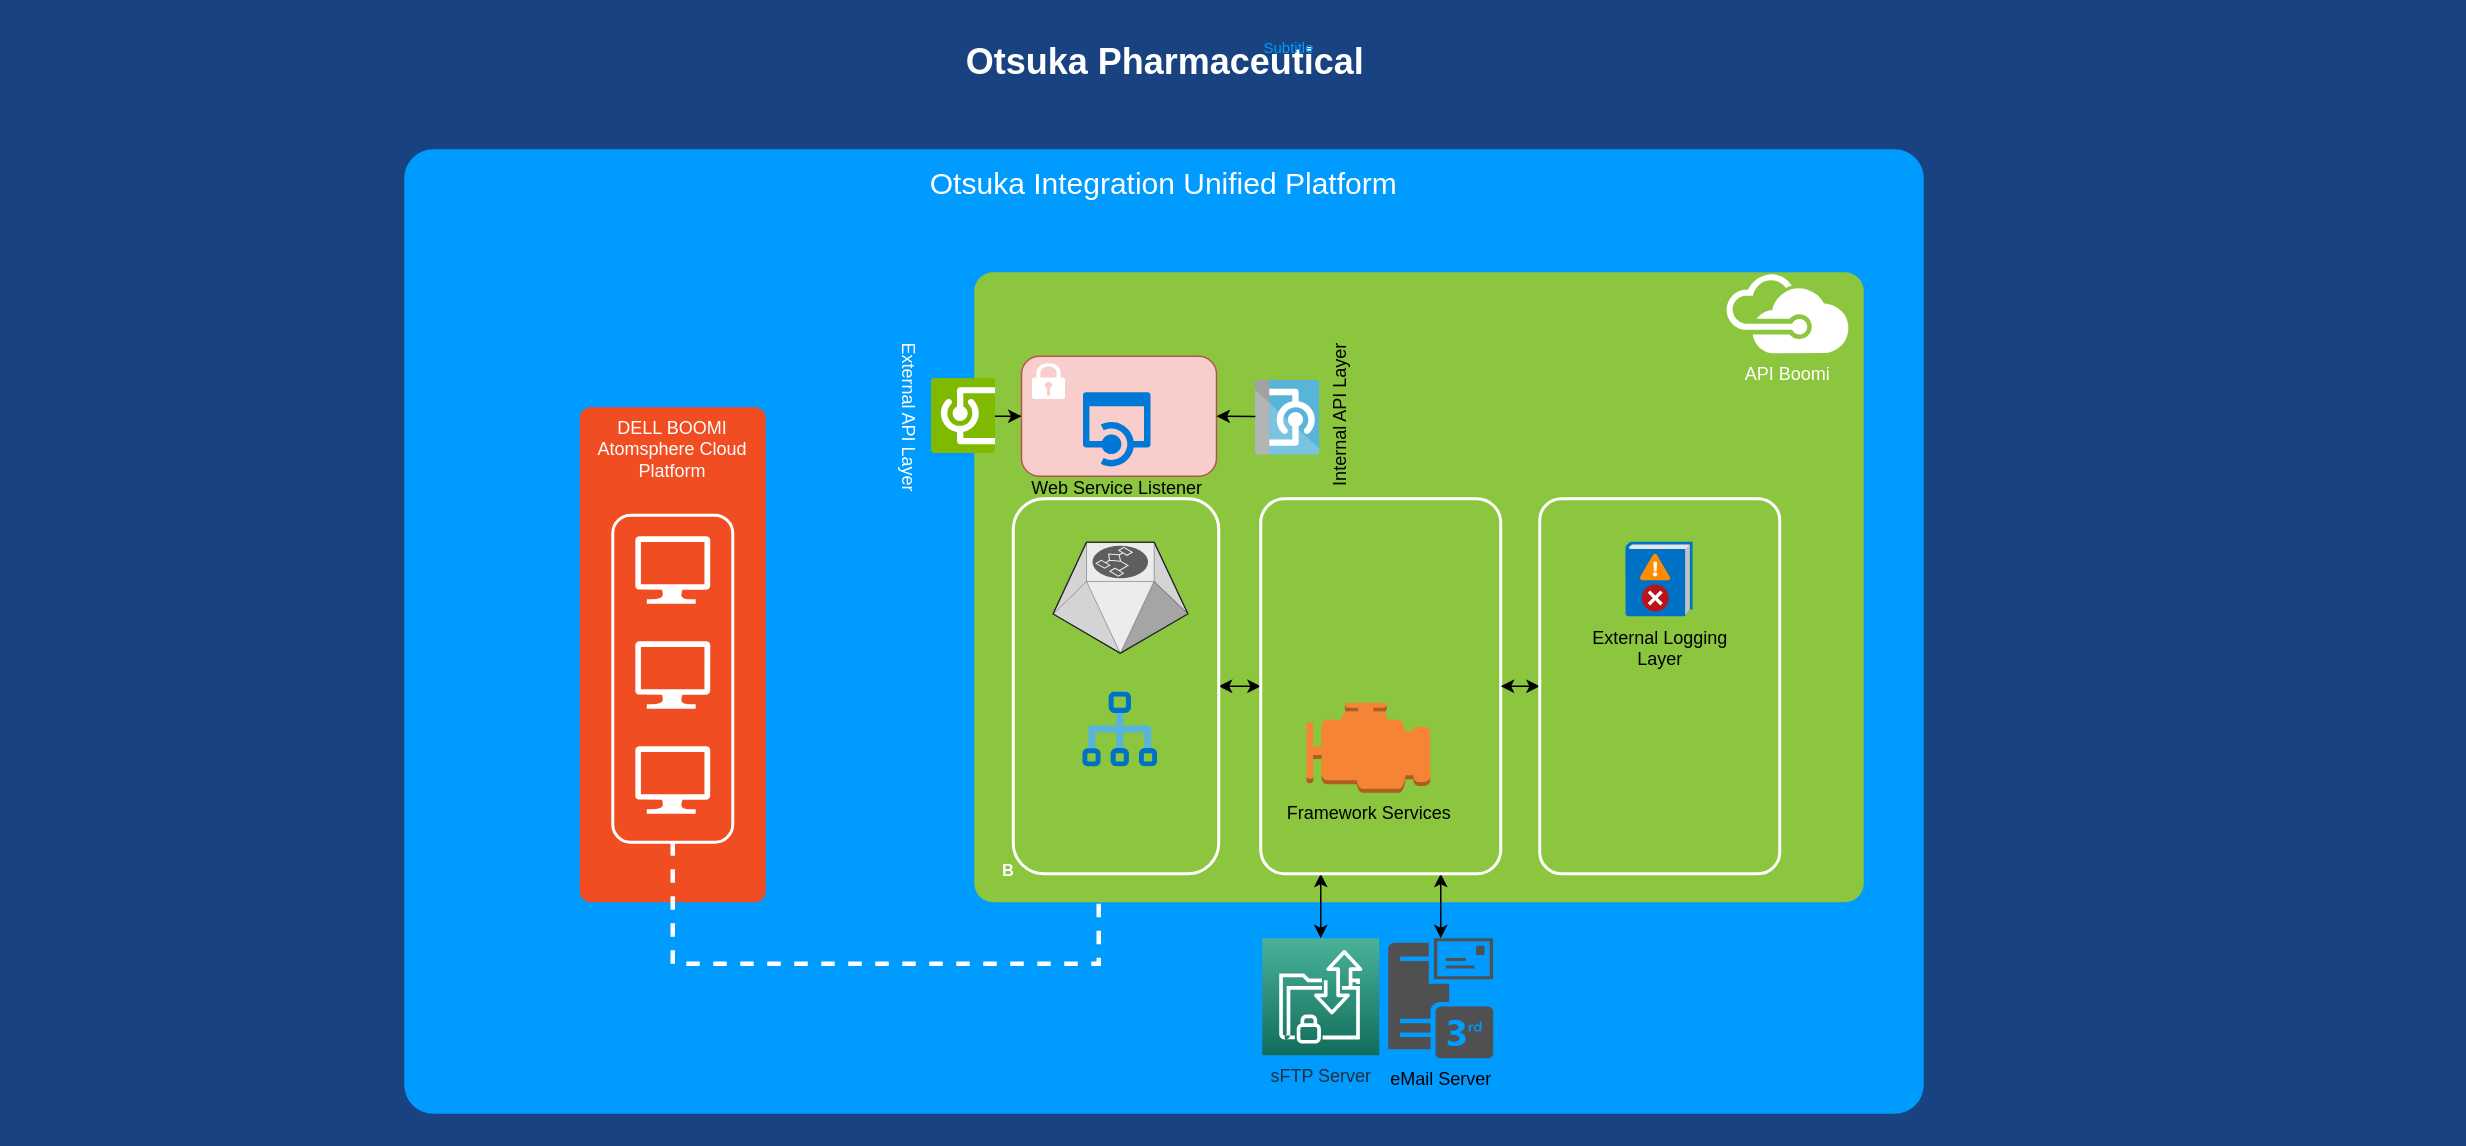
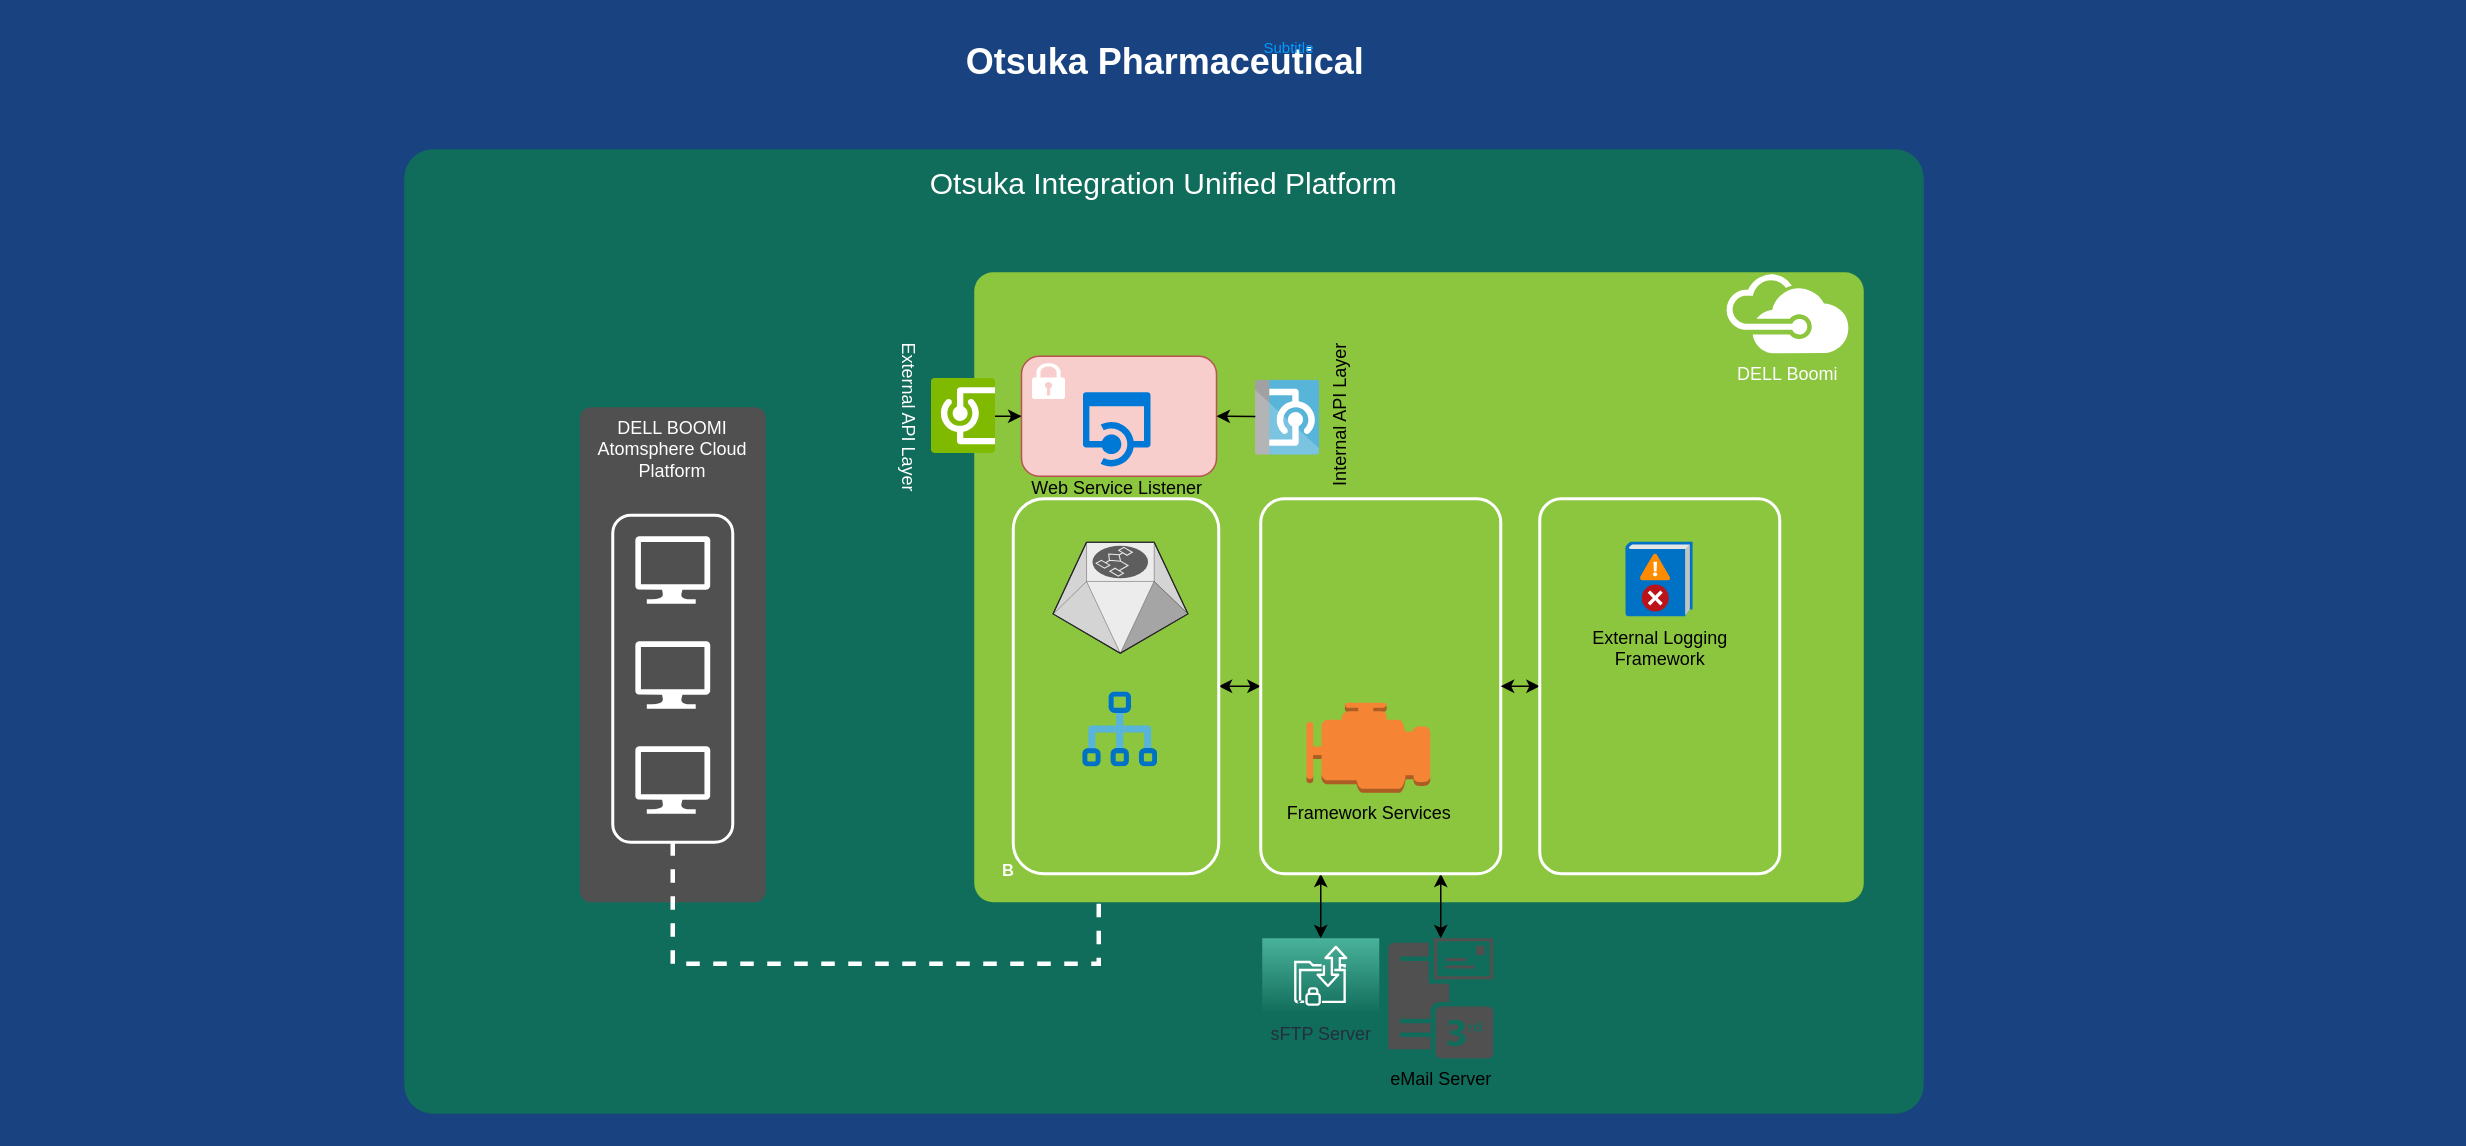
- <mxCell id="2" value="Otsuka Integration Unified Platform" style="whiteSpace=wrap;html=1;rounded=1;shadow=0;strokeColor=none;strokeWidth=2;fillColor=#009BFF;fontSize=20;fontColor=#FFFFFF;align=center;arcSize=3;verticalAlign=top;spacingTop=4;" parent="1" vertex="1"><mxGeometry x="269" y="99" width="1013" height="643" as="geometry" /></mxCell>
+ <mxCell id="2" value="Otsuka Integration Unified Platform" style="whiteSpace=wrap;html=1;rounded=1;shadow=0;strokeColor=none;strokeWidth=2;fillColor=#116d5b;fontSize=20;fontColor=#FFFFFF;align=center;arcSize=3;verticalAlign=top;spacingTop=4;" parent="1" vertex="1"><mxGeometry x="269" y="99" width="1013" height="643" as="geometry" /></mxCell>
- <mxCell id="14" value="API Boomi" style="shadow=0;dashed=0;html=1;strokeColor=none;fillColor=#FFFFFF;labelPosition=center;verticalLabelPosition=bottom;verticalAlign=top;shape=mxgraph.office.clouds.azure;rounded=1;fontSize=12;fontColor=#FFFFFF;align=center;" parent="1" vertex="1"><mxGeometry x="1149.5" y="182" width="83" height="53" as="geometry" /></mxCell>
+ <mxCell id="14" value="DELL Boomi" style="shadow=0;dashed=0;html=1;strokeColor=none;fillColor=#FFFFFF;labelPosition=center;verticalLabelPosition=bottom;verticalAlign=top;shape=mxgraph.office.clouds.azure;rounded=1;fontSize=12;fontColor=#FFFFFF;align=center;" parent="1" vertex="1"><mxGeometry x="1149.5" y="182" width="83" height="53" as="geometry" /></mxCell>
- <mxCell id="8" value="DELL BOOMI Atomsphere Cloud Platform" style="rounded=1;whiteSpace=wrap;html=1;shadow=0;strokeWidth=2;fillColor=#F04D22;fontSize=12;fontColor=#FFFFFF;align=center;strokeColor=none;arcSize=6;verticalAlign=top;" parent="1" vertex="1"><mxGeometry x="386" y="271" width="124" height="330" as="geometry" /></mxCell>
+ <mxCell id="8" value="DELL BOOMI Atomsphere Cloud Platform" style="rounded=1;whiteSpace=wrap;html=1;shadow=0;strokeWidth=2;fillColor=#505050;fontSize=12;fontColor=#FFFFFF;align=center;strokeColor=none;arcSize=6;verticalAlign=top;" parent="1" vertex="1"><mxGeometry x="386" y="271" width="124" height="330" as="geometry" /></mxCell>
- <mxCell id="33" value="External Logging &lt;br&gt;Layer" style="aspect=fixed;html=1;perimeter=none;align=center;shadow=0;dashed=0;image;fontSize=12;image=img/lib/mscae/EventLog.svg;labelBackgroundColor=none;" vertex="1" parent="1"><mxGeometry x="1083.5" y="361" width="45" height="50" as="geometry" /></mxCell>
+ <mxCell id="33" value="External Logging &lt;br&gt;Framework" style="aspect=fixed;html=1;perimeter=none;align=center;shadow=0;dashed=0;image;fontSize=12;image=img/lib/mscae/EventLog.svg;labelBackgroundColor=none;" vertex="1" parent="1"><mxGeometry x="1083.5" y="361" width="45" height="50" as="geometry" /></mxCell>
- <mxCell id="35" value="sFTP Server" style="outlineConnect=0;fontColor=#232F3E;gradientColor=#4AB29A;gradientDirection=north;fillColor=#116D5B;strokeColor=#ffffff;dashed=0;verticalLabelPosition=bottom;verticalAlign=top;align=center;html=1;fontSize=12;fontStyle=0;aspect=fixed;shape=mxgraph.aws4.resourceIcon;resIcon=mxgraph.aws4.transfer_for_sftp;labelBackgroundColor=none;" vertex="1" parent="1"><mxGeometry x="841" y="625" width="78" height="78" as="geometry" /></mxCell>
+ <mxCell id="35" value="sFTP Server" style="outlineConnect=0;fontColor=#232F3E;gradientColor=#4AB29A;gradientDirection=north;fillColor=#116D5B;strokeColor=#ffffff;dashed=0;verticalLabelPosition=bottom;verticalAlign=top;align=center;html=1;fontSize=12;fontStyle=0;aspect=fixed;shape=mxgraph.aws4.resourceIcon;resIcon=mxgraph.aws4.transfer_for_sftp;labelBackgroundColor=none;" vertex="1" parent="1"><mxGeometry x="841" y="625" width="78" height="50" as="geometry" /></mxCell>
